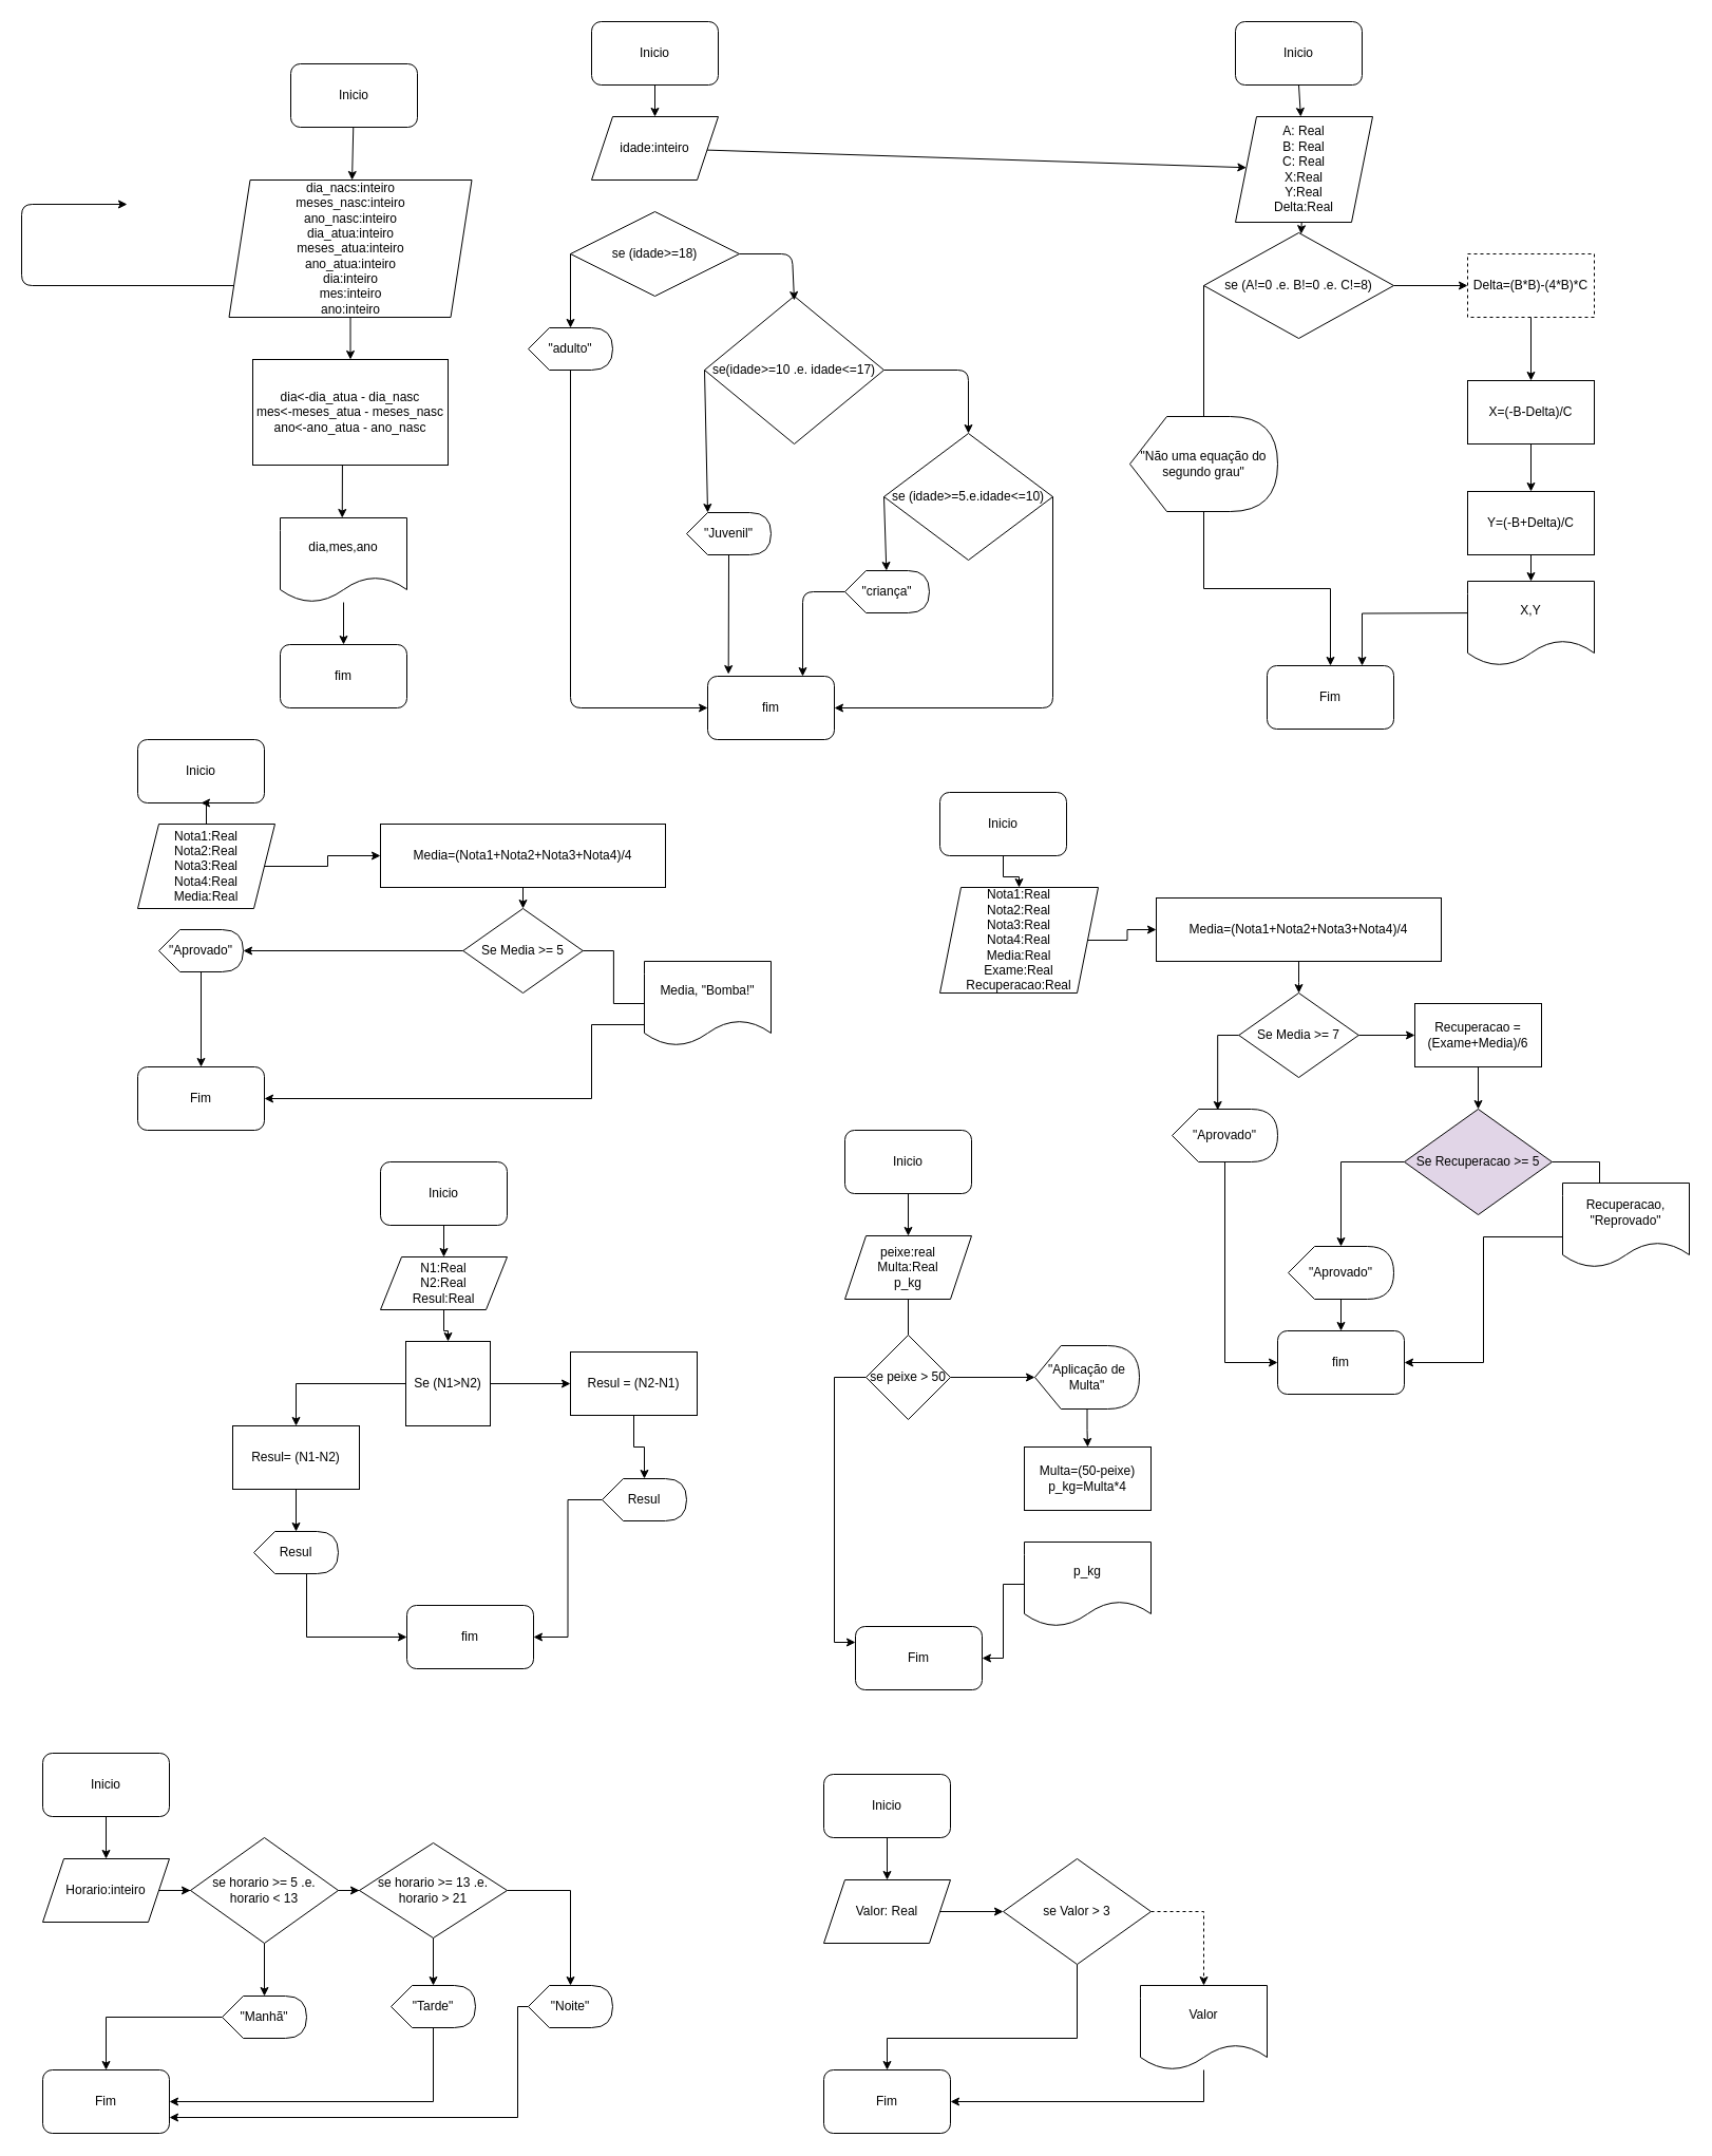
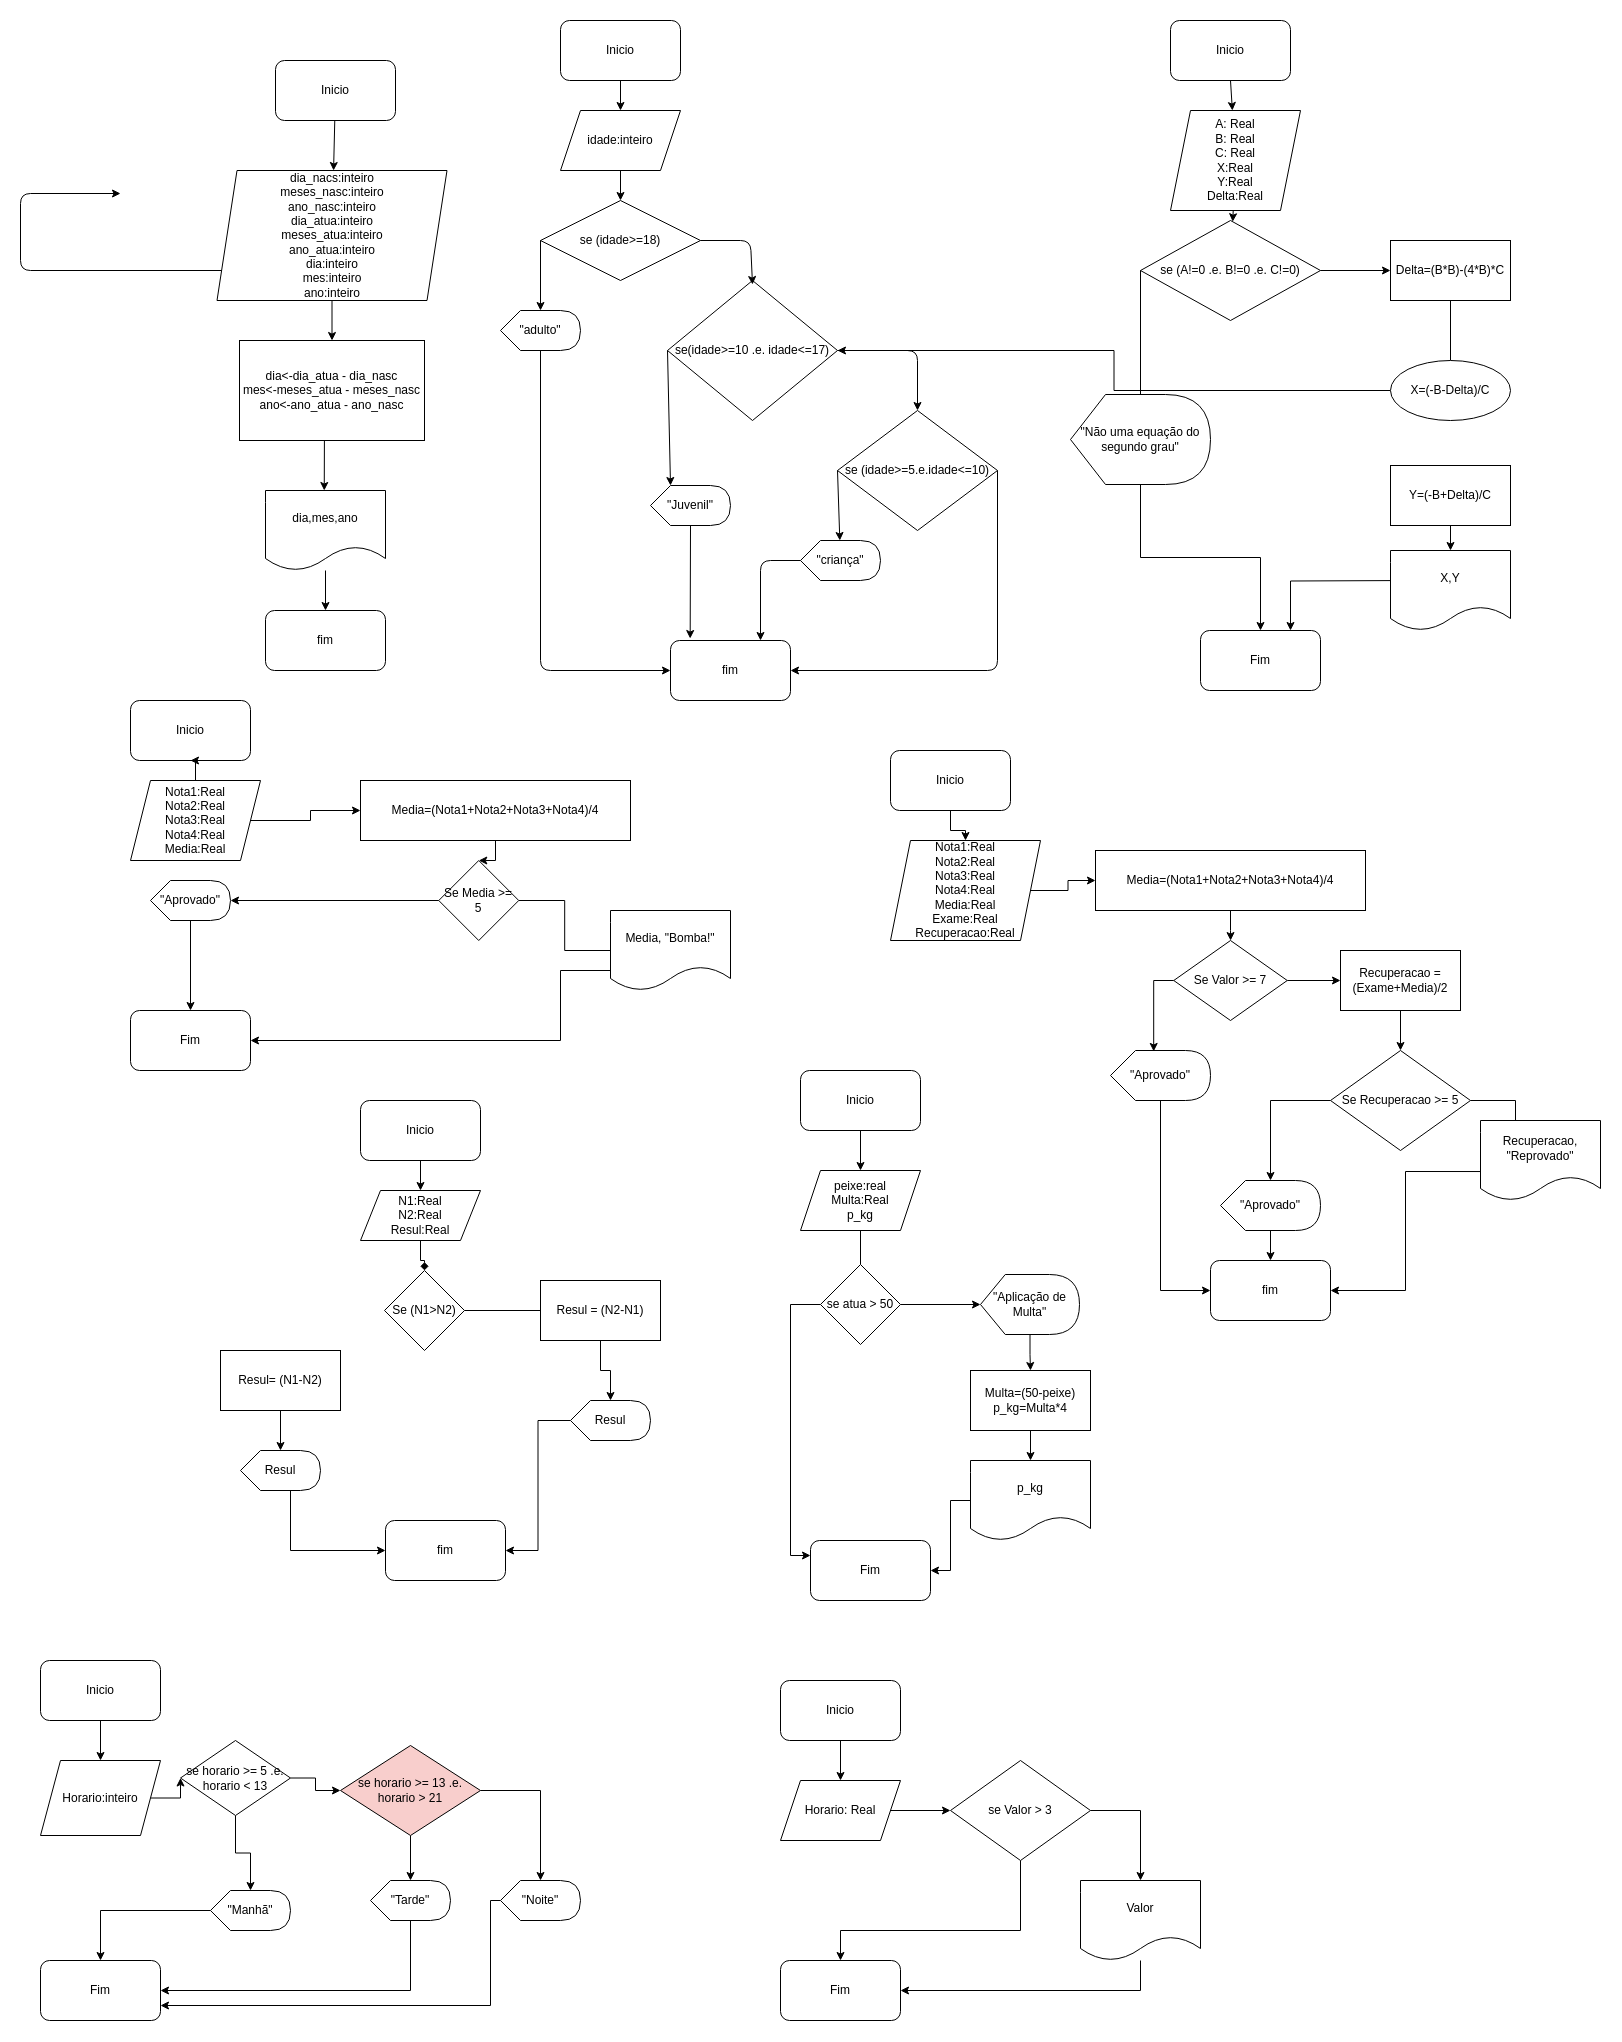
- <mxCell id="17" value="" style="endArrow=classic;html=1;" edge="1" parent="1" source="12" target="32"><mxGeometry width="50" height="50" relative="1" as="geometry"><mxPoint x="580" y="380" as="sourcePoint" /><mxPoint x="630" y="330" as="targetPoint" /></mxGeometry></mxCell>
+ <mxCell id="17" value="" style="endArrow=classic;html=1;entryX=0.5;entryY=0;entryDx=0;entryDy=0;" edge="1" parent="1" source="12" target="15"><mxGeometry width="50" height="50" relative="1" as="geometry"><mxPoint x="580" y="380" as="sourcePoint" /><mxPoint x="630" y="330" as="targetPoint" /></mxGeometry></mxCell>
- <mxCell id="33" value="se (A!=0 .e. B!=0 .e. C!=8)" style="rhombus;whiteSpace=wrap;html=1;" vertex="1" parent="1"><mxGeometry x="1140" y="220" width="180" height="100" as="geometry" /></mxCell>
+ <mxCell id="33" value="se (A!=0 .e. B!=0 .e. C!=0)" style="rhombus;whiteSpace=wrap;html=1;" vertex="1" parent="1"><mxGeometry x="1140" y="220" width="180" height="100" as="geometry" /></mxCell>
- <mxCell id="37" value="Delta=(B*B)-(4*B)*C" style="rounded=0;whiteSpace=wrap;html=1;dashed=1;" vertex="1" parent="1"><mxGeometry x="1390" y="240" width="120" height="60" as="geometry" /></mxCell>
+ <mxCell id="37" value="Delta=(B*B)-(4*B)*C" style="rounded=0;whiteSpace=wrap;html=1;" vertex="1" parent="1"><mxGeometry x="1390" y="240" width="120" height="60" as="geometry" /></mxCell>
- <mxCell id="38" value="" style="endArrow=classic;html=1;" edge="1" parent="1" source="37" target="40"><mxGeometry width="50" height="50" relative="1" as="geometry"><mxPoint x="1450" y="350" as="sourcePoint" /><mxPoint x="1450" y="410" as="targetPoint" /></mxGeometry></mxCell>
+ <mxCell id="38" value="" style="endArrow=none;html=1;" edge="1" parent="1" source="37" target="40"><mxGeometry width="50" height="50" relative="1" as="geometry"><mxPoint x="1450" y="350" as="sourcePoint" /><mxPoint x="1450" y="410" as="targetPoint" /></mxGeometry></mxCell>
- <mxCell id="40" value="X=(-B-Delta)/C" style="rounded=0;whiteSpace=wrap;html=1;" vertex="1" parent="1"><mxGeometry x="1390" y="360" width="120" height="60" as="geometry" /></mxCell>
+ <mxCell id="40" value="X=(-B-Delta)/C" style="ellipse;whiteSpace=wrap;html=1;" vertex="1" parent="1"><mxGeometry x="1390" y="360" width="120" height="60" as="geometry" /></mxCell>
- <mxCell id="39" value="" style="edgeStyle=orthogonalEdgeStyle;rounded=0;orthogonalLoop=1;jettySize=auto;html=1;" edge="1" parent="1" source="40" target="42"><mxGeometry relative="1" as="geometry" /></mxCell>
+ <mxCell id="39" value="" style="edgeStyle=orthogonalEdgeStyle;rounded=0;orthogonalLoop=1;jettySize=auto;html=1;" edge="1" parent="1" source="40" target="18"><mxGeometry relative="1" as="geometry" /></mxCell>
- <mxCell id="52" value="Se Media &amp;gt;= 5" style="rhombus;whiteSpace=wrap;html=1;" vertex="1" parent="1"><mxGeometry x="438.25" y="860" width="113.5" height="80" as="geometry" /></mxCell>
+ <mxCell id="52" value="Se Media &amp;gt;= 5" style="rhombus;whiteSpace=wrap;html=1;" vertex="1" parent="1"><mxGeometry x="438.25" y="860" width="80" height="80" as="geometry" /></mxCell>
- <mxCell id="68" value="Se Media &amp;gt;= 7" style="rhombus;whiteSpace=wrap;html=1;" vertex="1" parent="1"><mxGeometry x="1173.25" y="940" width="113.5" height="80" as="geometry" /></mxCell>
+ <mxCell id="68" value="Se Valor &amp;gt;= 7" style="rhombus;whiteSpace=wrap;html=1;" vertex="1" parent="1"><mxGeometry x="1173.25" y="940" width="113.5" height="80" as="geometry" /></mxCell>
- <mxCell id="72" value="Recuperacao = (Exame+Media)/6" style="rounded=0;whiteSpace=wrap;html=1;" vertex="1" parent="1"><mxGeometry x="1340" y="950" width="120" height="60" as="geometry" /></mxCell>
+ <mxCell id="72" value="Recuperacao = (Exame+Media)/2" style="rounded=0;whiteSpace=wrap;html=1;" vertex="1" parent="1"><mxGeometry x="1340" y="950" width="120" height="60" as="geometry" /></mxCell>
- <mxCell id="75" value="Se Recuperacao &amp;gt;= 5" style="rhombus;whiteSpace=wrap;html=1;fillColor=#e1d5e7;" vertex="1" parent="1"><mxGeometry x="1330" y="1050" width="140" height="100" as="geometry" /></mxCell>
+ <mxCell id="75" value="Se Recuperacao &amp;gt;= 5" style="rhombus;whiteSpace=wrap;html=1;" vertex="1" parent="1"><mxGeometry x="1330" y="1050" width="140" height="100" as="geometry" /></mxCell>
- <mxCell id="82" style="edgeStyle=orthogonalEdgeStyle;rounded=0;orthogonalLoop=1;jettySize=auto;html=1;" edge="1" parent="1" source="83" target="86"><mxGeometry relative="1" as="geometry" /></mxCell>
+ <mxCell id="82" style="edgeStyle=orthogonalEdgeStyle;rounded=0;orthogonalLoop=1;jettySize=auto;html=1;endArrow=diamond;" edge="1" parent="1" source="83" target="86"><mxGeometry relative="1" as="geometry" /></mxCell>
- <mxCell id="107" value="se peixe &amp;gt; 50" style="rhombus;whiteSpace=wrap;html=1;" vertex="1" parent="1"><mxGeometry x="820" y="1264" width="80" height="80" as="geometry" /></mxCell>
+ <mxCell id="107" value="se atua &amp;gt; 50" style="rhombus;whiteSpace=wrap;html=1;" vertex="1" parent="1"><mxGeometry x="820" y="1264" width="80" height="80" as="geometry" /></mxCell>
- <mxCell id="84" style="edgeStyle=orthogonalEdgeStyle;rounded=0;orthogonalLoop=1;jettySize=auto;html=1;entryX=0.5;entryY=0;entryDx=0;entryDy=0;" edge="1" parent="1" source="86" target="91"><mxGeometry relative="1" as="geometry" /></mxCell>
- <mxCell id="86" value="Se (N1&amp;gt;N2)" style="whiteSpace=wrap;html=1;rounded=0;" vertex="1" parent="1"><mxGeometry x="384" y="1270" width="80" height="80" as="geometry" /></mxCell>
+ <mxCell id="86" value="Se (N1&amp;gt;N2)" style="rhombus;whiteSpace=wrap;html=1;" vertex="1" parent="1"><mxGeometry x="384" y="1270" width="80" height="80" as="geometry" /></mxCell>
- <mxCell id="85" value="" style="edgeStyle=orthogonalEdgeStyle;rounded=0;orthogonalLoop=1;jettySize=auto;html=1;" edge="1" parent="1" source="86" target="93"><mxGeometry relative="1" as="geometry" /></mxCell>
+ <mxCell id="85" value="" style="edgeStyle=orthogonalEdgeStyle;rounded=0;orthogonalLoop=1;jettySize=auto;html=1;endArrow=none;" edge="1" parent="1" source="86" target="93"><mxGeometry relative="1" as="geometry" /></mxCell>
+ <mxCell id="98" value="" style="edgeStyle=orthogonalEdgeStyle;rounded=0;orthogonalLoop=1;jettySize=auto;html=1;" edge="1" parent="1" source="99" target="109"><mxGeometry relative="1" as="geometry" /></mxCell>
- <mxCell id="118" value="Horario:inteiro" style="shape=parallelogram;perimeter=parallelogramPerimeter;whiteSpace=wrap;html=1;fixedSize=1;" vertex="1" parent="1"><mxGeometry x="40" y="1760" width="120" height="60" as="geometry" /></mxCell>
+ <mxCell id="118" value="Horario:inteiro" style="shape=parallelogram;perimeter=parallelogramPerimeter;whiteSpace=wrap;html=1;fixedSize=1;" vertex="1" parent="1"><mxGeometry x="40" y="1760" width="120" height="75" as="geometry" /></mxCell>
- <mxCell id="122" value="se horario &amp;gt;= 5 .e. horario &amp;lt; 13" style="rhombus;whiteSpace=wrap;html=1;" vertex="1" parent="1"><mxGeometry x="180" y="1740" width="140" height="100" as="geometry" /></mxCell>
+ <mxCell id="122" value="se horario &amp;gt;= 5 .e. horario &amp;lt; 13" style="rhombus;whiteSpace=wrap;html=1;" vertex="1" parent="1"><mxGeometry x="180" y="1740" width="110" height="75" as="geometry" /></mxCell>
- <mxCell id="125" value="se horario &amp;gt;= 13 .e. horario &amp;gt; 21" style="rhombus;whiteSpace=wrap;html=1;" vertex="1" parent="1"><mxGeometry x="340" y="1745" width="140" height="90" as="geometry" /></mxCell>
+ <mxCell id="125" value="se horario &amp;gt;= 13 .e. horario &amp;gt; 21" style="rhombus;whiteSpace=wrap;html=1;fillColor=#f8cecc;" vertex="1" parent="1"><mxGeometry x="340" y="1745" width="140" height="90" as="geometry" /></mxCell>
- <mxCell id="135" value="Valor: Real" style="shape=parallelogram;perimeter=parallelogramPerimeter;whiteSpace=wrap;html=1;fixedSize=1;" vertex="1" parent="1"><mxGeometry x="780" y="1780" width="120" height="60" as="geometry" /></mxCell>
+ <mxCell id="135" value="Horario: Real" style="shape=parallelogram;perimeter=parallelogramPerimeter;whiteSpace=wrap;html=1;fixedSize=1;" vertex="1" parent="1"><mxGeometry x="780" y="1780" width="120" height="60" as="geometry" /></mxCell>
- <mxCell id="137" value="" style="edgeStyle=orthogonalEdgeStyle;rounded=0;orthogonalLoop=1;jettySize=auto;html=1;exitX=1;exitY=0.5;exitDx=0;exitDy=0;dashed=1;" edge="1" parent="1" source="139" target="141"><mxGeometry relative="1" as="geometry" /></mxCell>
+ <mxCell id="137" value="" style="edgeStyle=orthogonalEdgeStyle;rounded=0;orthogonalLoop=1;jettySize=auto;html=1;exitX=1;exitY=0.5;exitDx=0;exitDy=0;" edge="1" parent="1" source="139" target="141"><mxGeometry relative="1" as="geometry" /></mxCell>
